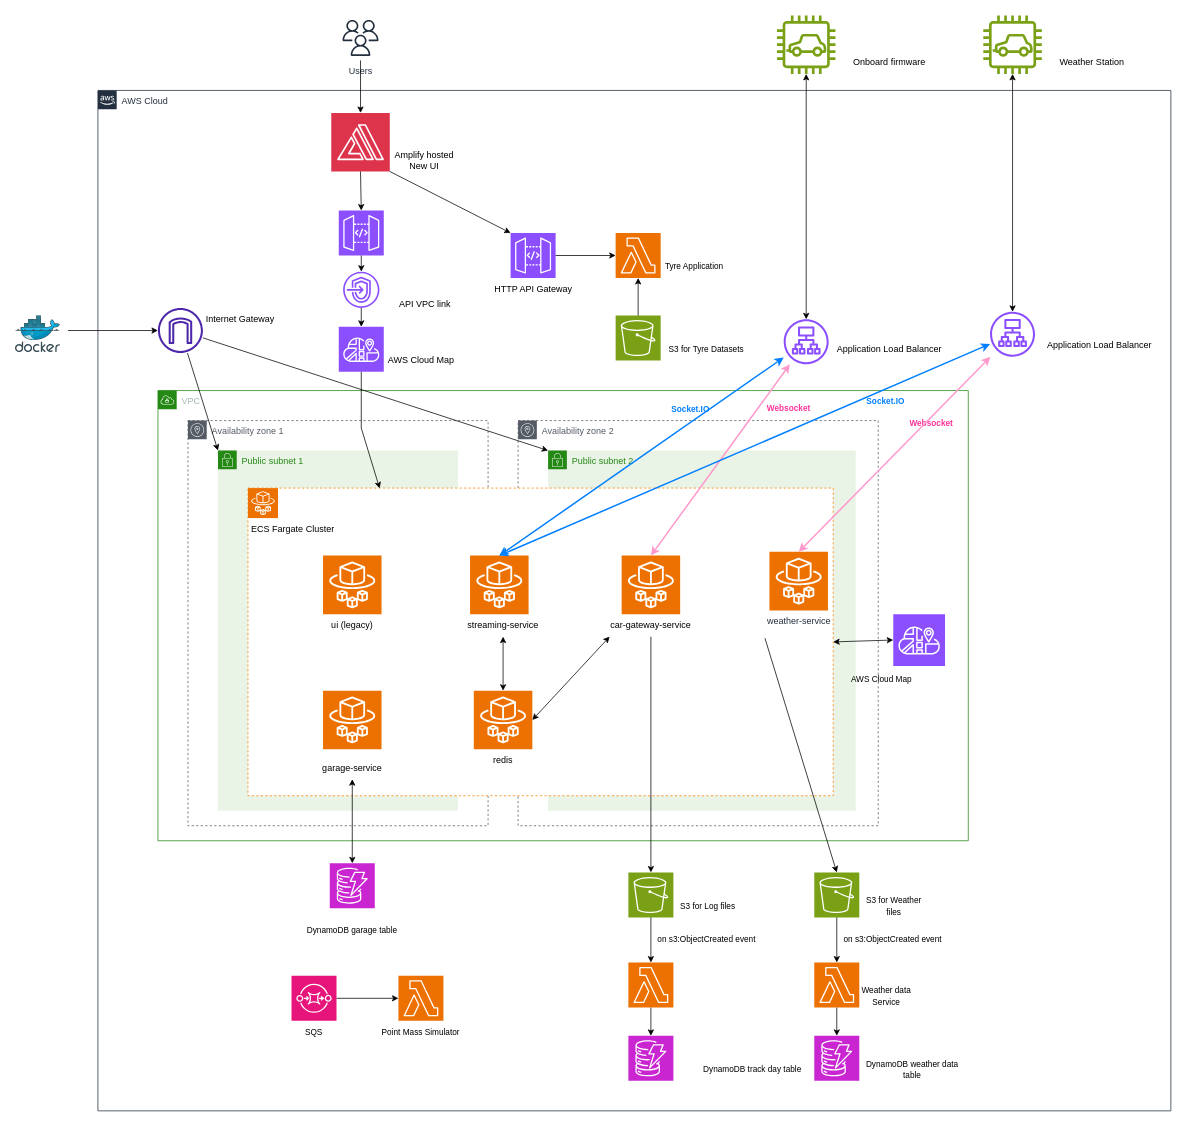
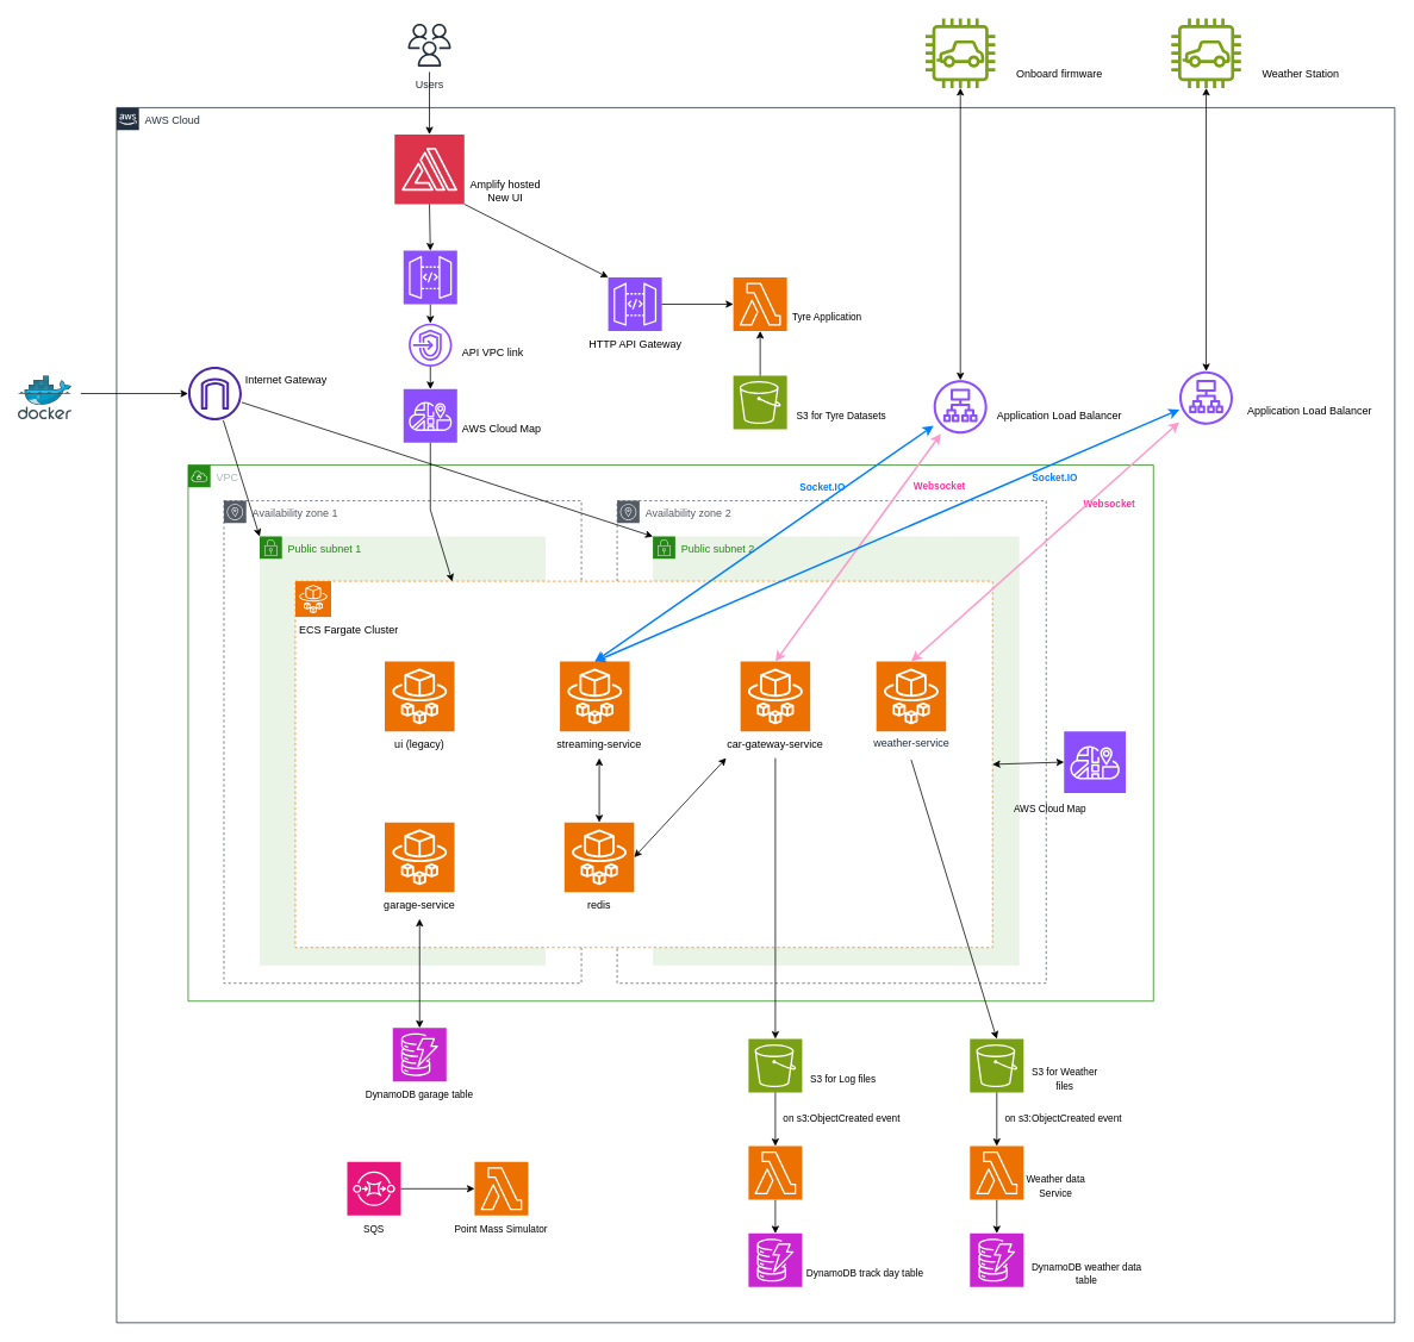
- <mxCell id="70" value="API VPC link" style="text;html=1;strokeColor=none;fillColor=none;align=center;verticalAlign=middle;whiteSpace=wrap;rounded=0;" parent="2" vertex="1"><mxGeometry x="396" y="270" width="80" height="30" as="geometry" /></mxCell>
+ <mxCell id="70" value="API VPC link" style="text;html=1;strokeColor=none;fillColor=none;align=center;verticalAlign=middle;whiteSpace=wrap;rounded=0;" parent="2" vertex="1"><mxGeometry x="381" y="260" width="80" height="30" as="geometry" /></mxCell>
- <mxCell id="28" value="weather-service" style="sketch=0;points=[[0,0,0],[0.25,0,0],[0.5,0,0],[0.75,0,0],[1,0,0],[0,1,0],[0.25,1,0],[0.5,1,0],[0.75,1,0],[1,1,0],[0,0.25,0],[0,0.5,0],[0,0.75,0],[1,0.25,0],[1,0.5,0],[1,0.75,0]];outlineConnect=0;fontColor=#232F3E;fillColor=#ED7100;strokeColor=#ffffff;dashed=0;verticalLabelPosition=bottom;verticalAlign=top;align=center;html=1;fontSize=12;fontStyle=0;aspect=fixed;shape=mxgraph.aws4.resourceIcon;resIcon=mxgraph.aws4.fargate;" parent="3" vertex="1"><mxGeometry x="815" y="215" width="78" height="78" as="geometry" /></mxCell>
+ <mxCell id="28" value="weather-service" style="sketch=0;points=[[0,0,0],[0.25,0,0],[0.5,0,0],[0.75,0,0],[1,0,0],[0,1,0],[0.25,1,0],[0.5,1,0],[0.75,1,0],[1,1,0],[0,0.25,0],[0,0.5,0],[0,0.75,0],[1,0.25,0],[1,0.5,0],[1,0.75,0]];outlineConnect=0;fontColor=#232F3E;fillColor=#ED7100;strokeColor=#ffffff;dashed=0;verticalLabelPosition=bottom;verticalAlign=top;align=center;html=1;fontSize=12;fontStyle=0;aspect=fixed;shape=mxgraph.aws4.resourceIcon;resIcon=mxgraph.aws4.fargate;" parent="3" vertex="1"><mxGeometry x="770" y="220" width="78" height="78" as="geometry" /></mxCell>
- <mxCell id="21" value="garage-service" style="text;html=1;strokeColor=none;fillColor=none;align=center;verticalAlign=middle;whiteSpace=wrap;rounded=0;" parent="3" vertex="1"><mxGeometry x="214" y="488" width="90" height="30" as="geometry" /></mxCell>
+ <mxCell id="21" value="garage-service" style="text;html=1;strokeColor=none;fillColor=none;align=center;verticalAlign=middle;whiteSpace=wrap;rounded=0;" parent="3" vertex="1"><mxGeometry x="214" y="478" width="90" height="30" as="geometry" /></mxCell>
- <mxCell id="43" value="&lt;font style=&quot;font-size: 11px;&quot;&gt;DynamoDB garage table&lt;/font&gt;" style="text;html=1;strokeColor=none;fillColor=none;align=center;verticalAlign=middle;whiteSpace=wrap;rounded=0;" parent="2" vertex="1"><mxGeometry x="274" y="1105" width="130" height="30" as="geometry" /></mxCell>
+ <mxCell id="43" value="&lt;font style=&quot;font-size: 11px;&quot;&gt;DynamoDB garage table&lt;/font&gt;" style="text;html=1;strokeColor=none;fillColor=none;align=center;verticalAlign=middle;whiteSpace=wrap;rounded=0;" parent="2" vertex="1"><mxGeometry x="274" y="1090" width="130" height="30" as="geometry" /></mxCell>
- <mxCell id="45" value="&lt;font style=&quot;font-size: 11px;&quot;&gt;DynamoDB track day table&lt;/font&gt;" style="text;html=1;strokeColor=none;fillColor=none;align=center;verticalAlign=middle;whiteSpace=wrap;rounded=0;" parent="2" vertex="1"><mxGeometry x="802" y="1290" width="140.5" height="30" as="geometry" /></mxCell>
+ <mxCell id="45" value="&lt;font style=&quot;font-size: 11px;&quot;&gt;DynamoDB track day table&lt;/font&gt;" style="text;html=1;strokeColor=none;fillColor=none;align=center;verticalAlign=middle;whiteSpace=wrap;rounded=0;" parent="2" vertex="1"><mxGeometry x="767" y="1290" width="140.5" height="30" as="geometry" /></mxCell>
